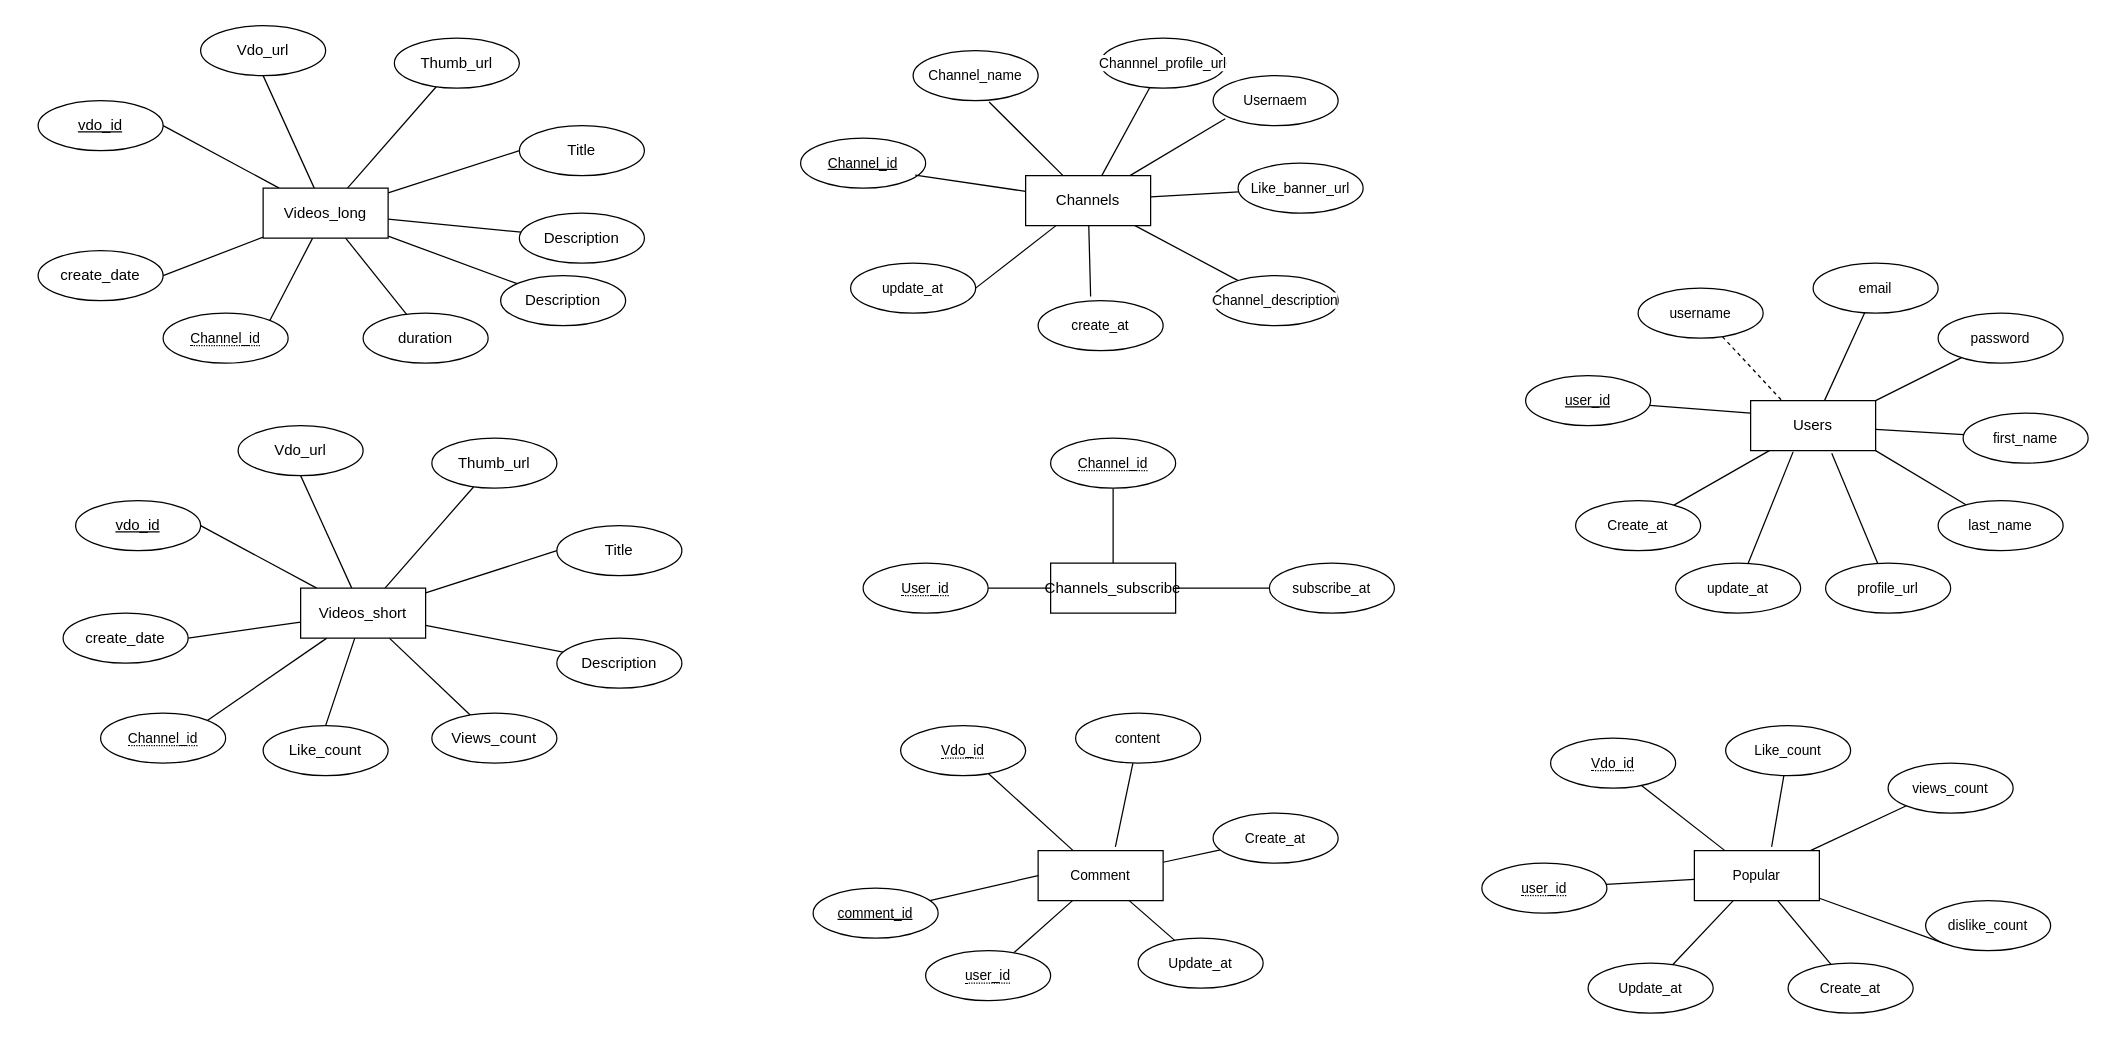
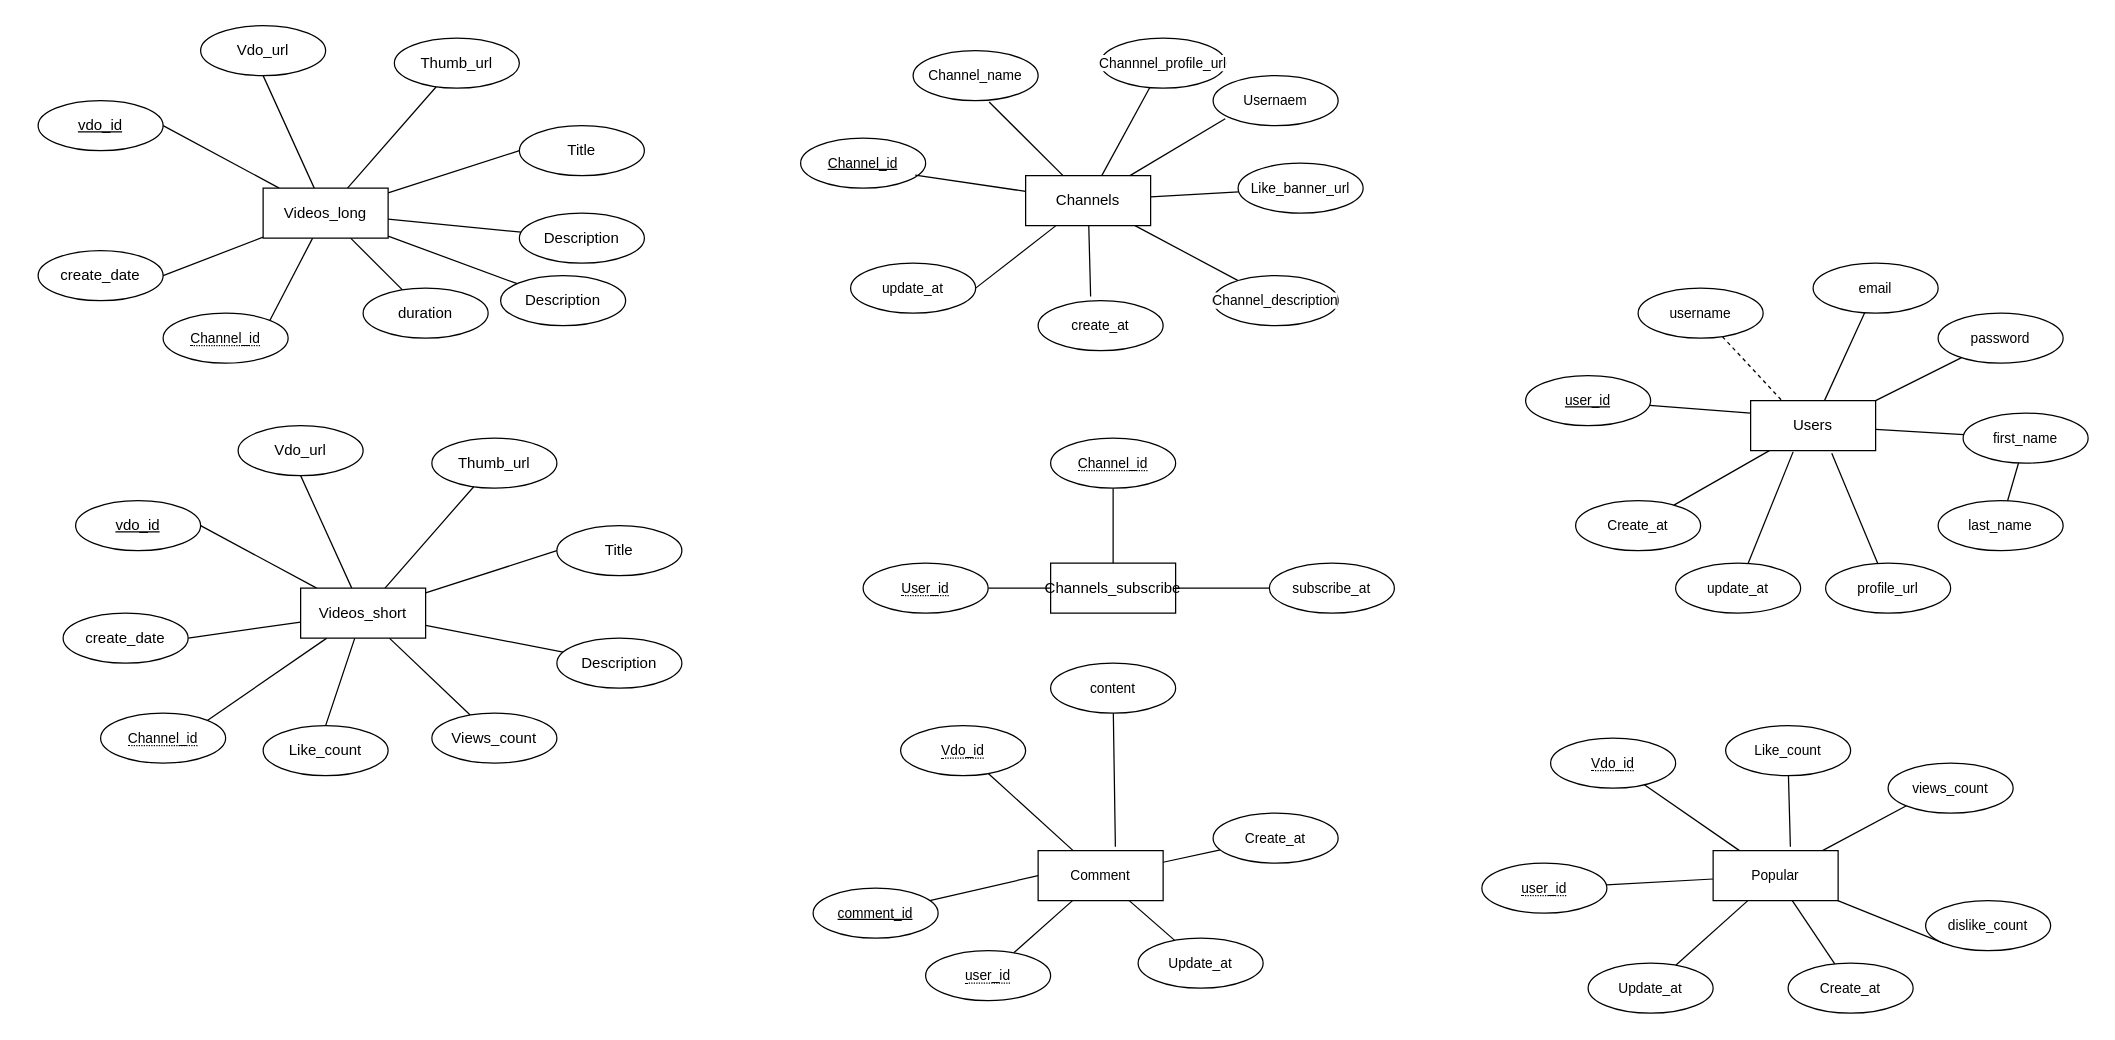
- <mxCell id="20" value="duration" style="ellipse;whiteSpace=wrap;html=1;align=center;" vertex="1" parent="2"><mxGeometry x="270" y="230" width="100" height="40" as="geometry" /></mxCell>
+ <mxCell id="20" value="duration" style="ellipse;whiteSpace=wrap;html=1;align=center;" vertex="1" parent="2"><mxGeometry x="270" y="210" width="100" height="40" as="geometry" /></mxCell>
- <mxCell id="80" style="edgeStyle=none;rounded=0;orthogonalLoop=1;jettySize=auto;html=1;entryX=1;entryY=1;entryDx=0;entryDy=0;strokeColor=default;align=center;verticalAlign=middle;fontFamily=Helvetica;fontSize=11;fontColor=default;labelBackgroundColor=default;endArrow=none;endFill=0;" edge="1" parent="68" source="81" target="69"><mxGeometry relative="1" as="geometry" /></mxCell>
+ <mxCell id="80" style="edgeStyle=none;rounded=0;orthogonalLoop=1;jettySize=auto;html=1;strokeColor=default;align=center;verticalAlign=middle;fontFamily=Helvetica;fontSize=11;fontColor=default;labelBackgroundColor=default;endArrow=none;endFill=0;" edge="1" parent="68" source="81" target="79"><mxGeometry relative="1" as="geometry" /></mxCell>
- <mxCell id="94" value="content" style="ellipse;whiteSpace=wrap;html=1;align=center;fontFamily=Helvetica;fontSize=11;fontColor=default;labelBackgroundColor=default;" vertex="1" parent="1"><mxGeometry x="860" y="570" width="100" height="40" as="geometry" /></mxCell>
+ <mxCell id="94" value="content" style="ellipse;whiteSpace=wrap;html=1;align=center;fontFamily=Helvetica;fontSize=11;fontColor=default;labelBackgroundColor=default;" vertex="1" parent="1"><mxGeometry x="840" y="530" width="100" height="40" as="geometry" /></mxCell>
- <mxCell id="104" value="Popular" style="whiteSpace=wrap;html=1;align=center;fontFamily=Helvetica;fontSize=11;fontColor=default;labelBackgroundColor=default;" vertex="1" parent="1"><mxGeometry x="1355" y="680" width="100" height="40" as="geometry" /></mxCell>
+ <mxCell id="104" value="Popular" style="whiteSpace=wrap;html=1;align=center;fontFamily=Helvetica;fontSize=11;fontColor=default;labelBackgroundColor=default;" vertex="1" parent="1"><mxGeometry x="1370" y="680" width="100" height="40" as="geometry" /></mxCell>
